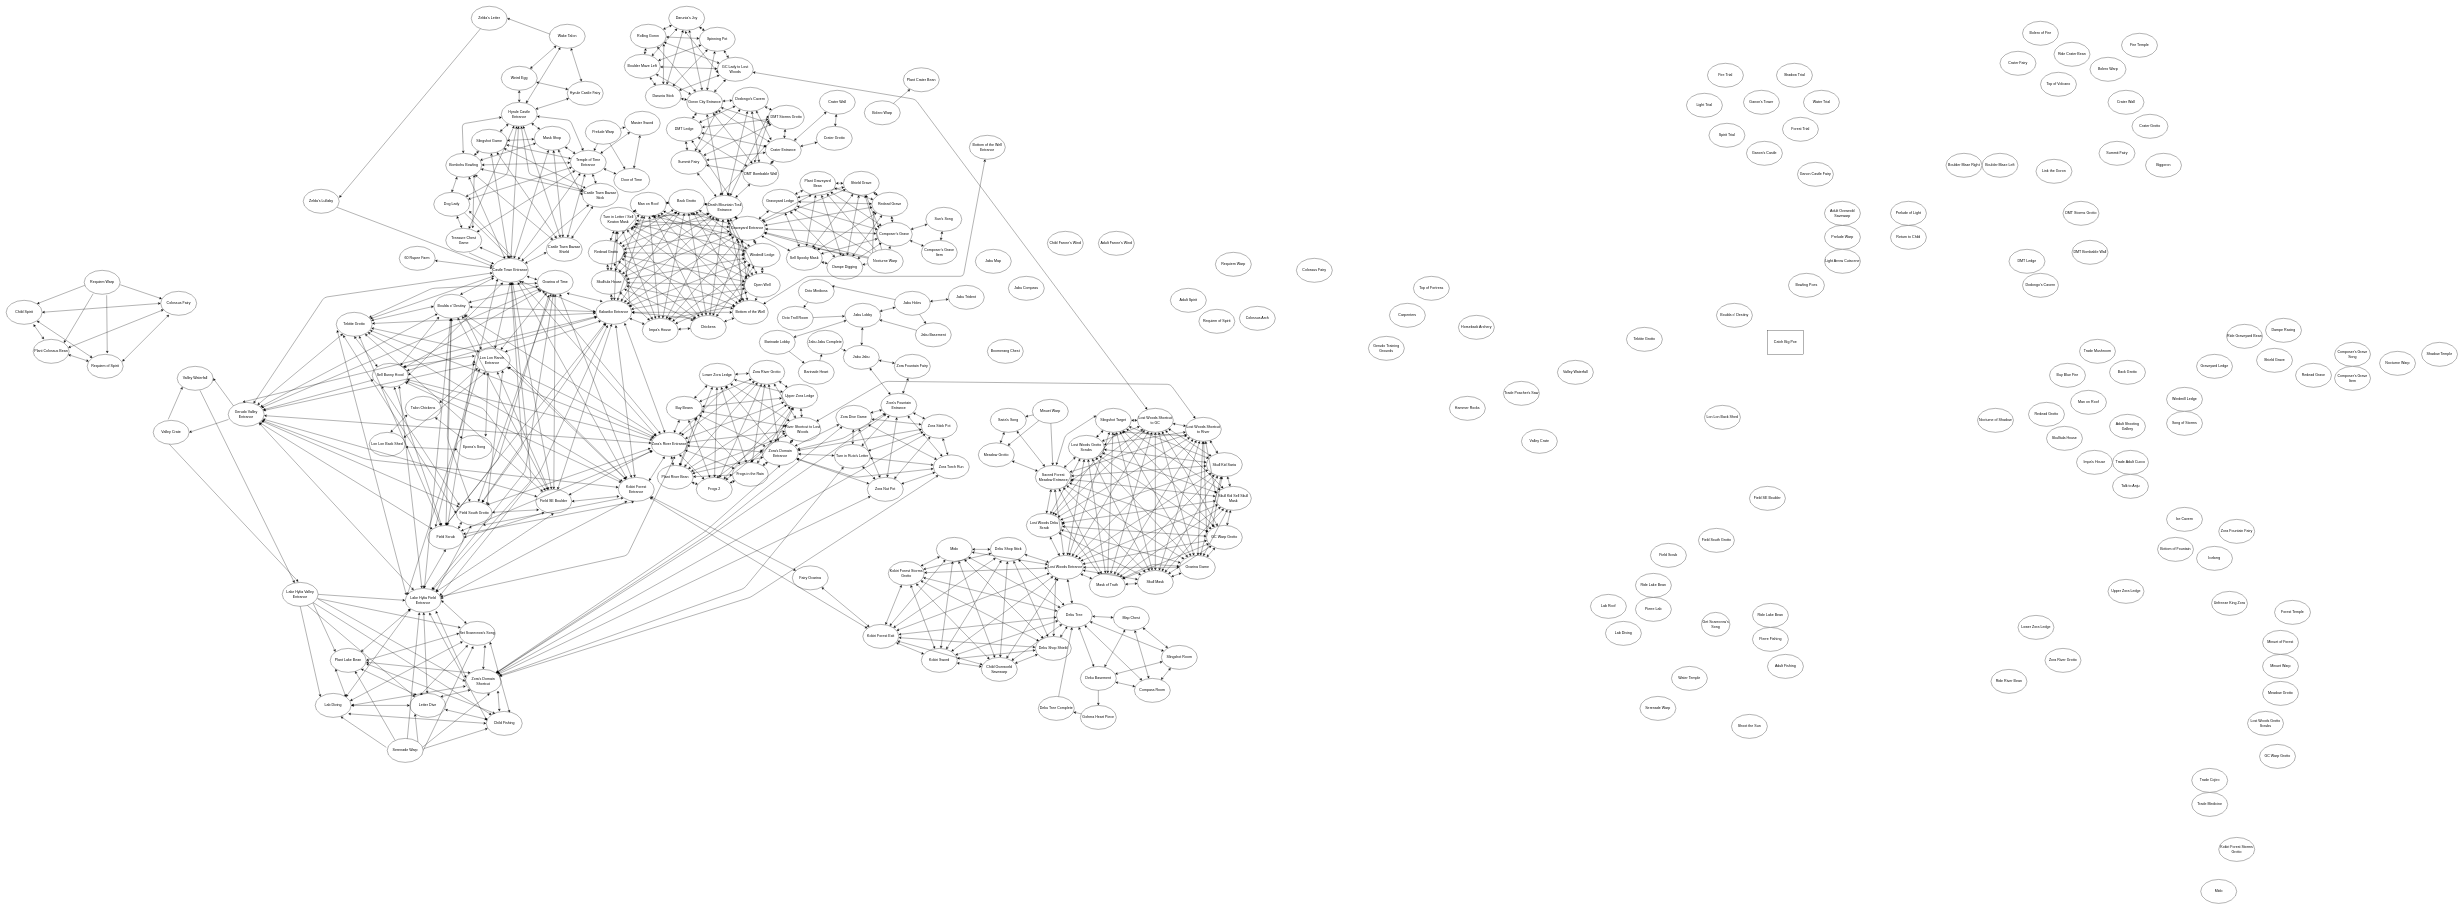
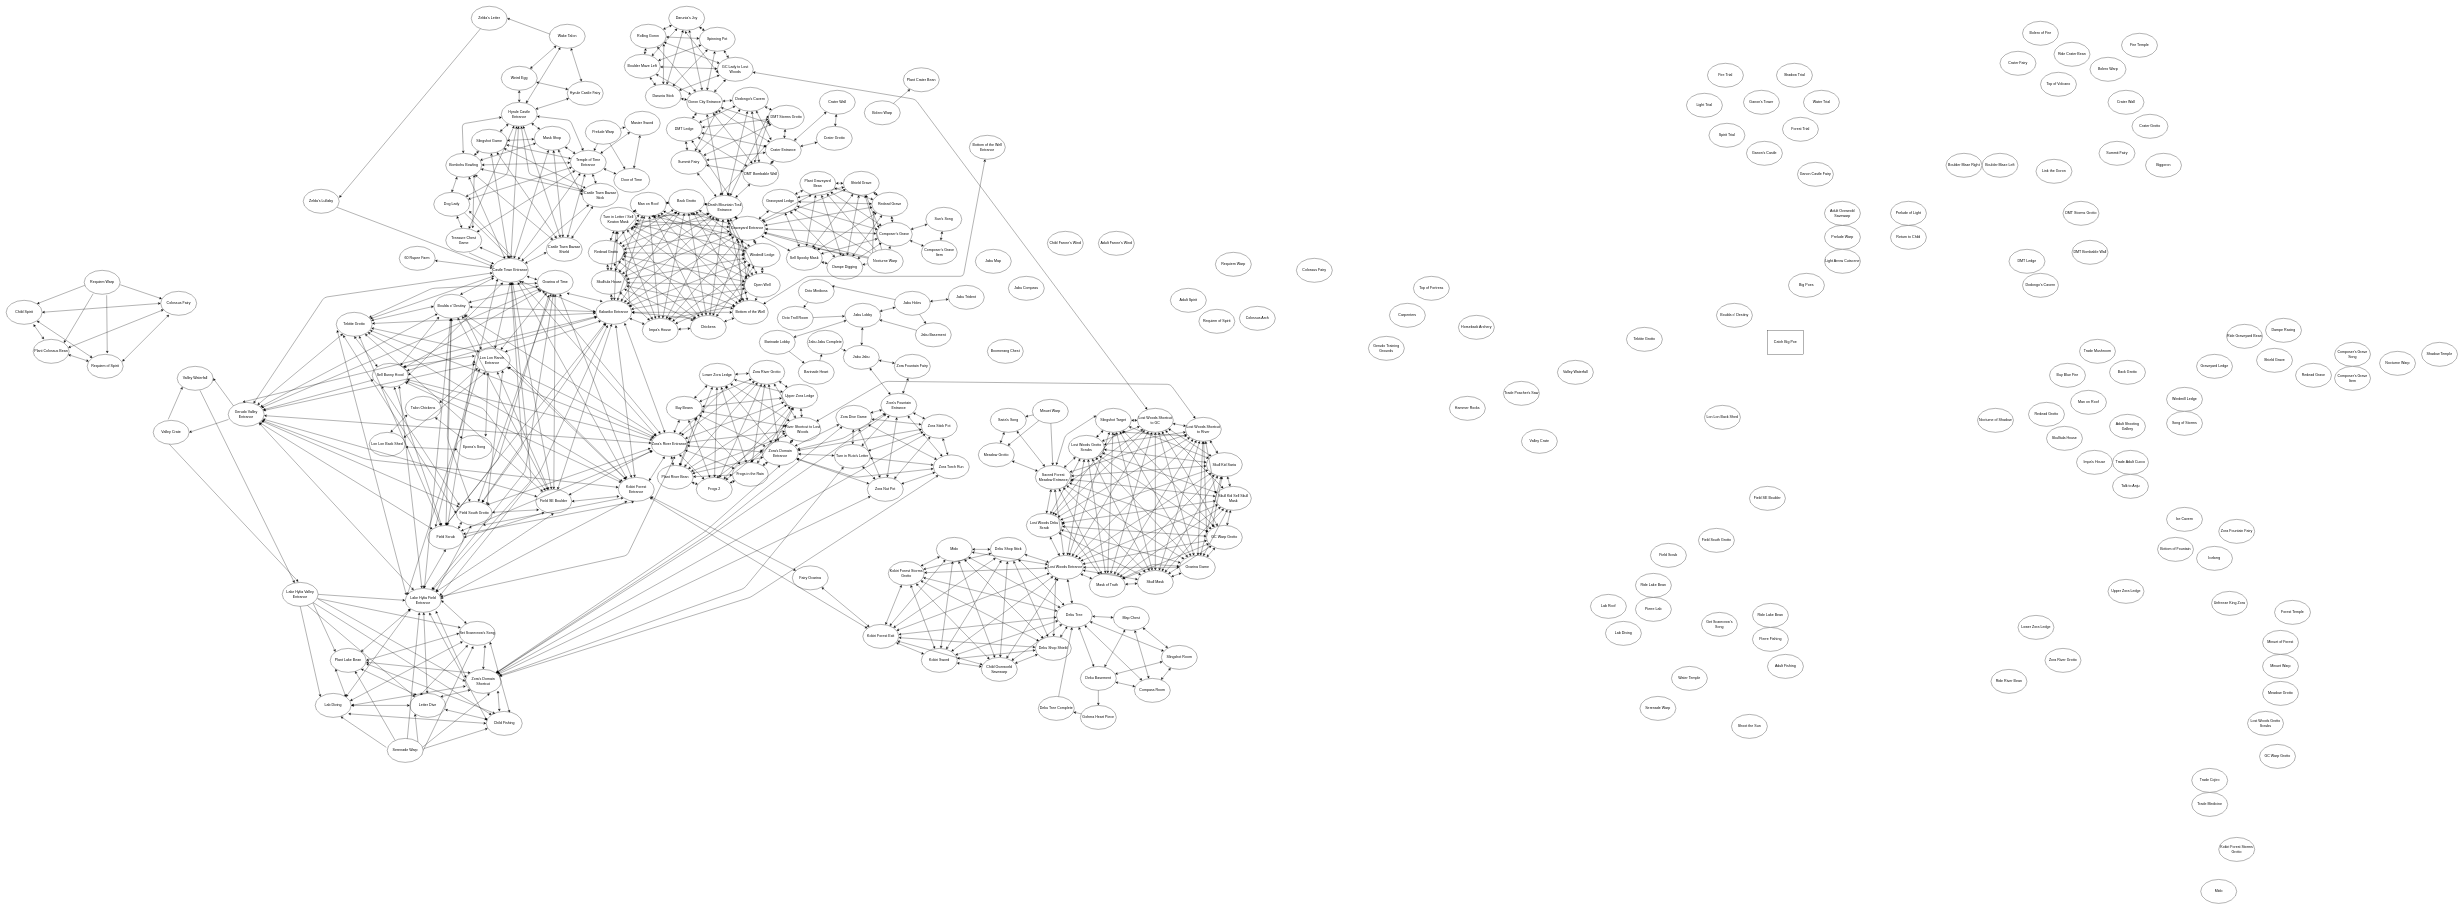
- <mxCell id="129" value="Bowling Poes" style="ellipse;whiteSpace=wrap;html=1;" parent="1" vertex="1"><mxGeometry x="5960" y="910" width="120" height="80" as="geometry" /></mxCell>
+ <mxCell id="129" value="Big Poes" style="ellipse;whiteSpace=wrap;html=1;" parent="1" vertex="1"><mxGeometry x="5960" y="910" width="120" height="80" as="geometry" /></mxCell>
- <mxCell id="794" value="" style="endArrow=classic;startArrow=classic;html=1;" edge="1" parent="1" source="7" target="10"><mxGeometry width="50" height="50" relative="1" as="geometry"><mxPoint x="4220" y="1810" as="sourcePoint" /><mxPoint x="4270" y="1760" as="targetPoint" /></mxGeometry></mxCell>
- <mxCell id="117" value="Get Scarecrow's Song" style="ellipse;whiteSpace=wrap;html=1;" parent="1" vertex="1"><mxGeometry x="5670" y="2040" width="95" height="80" as="geometry" /></mxCell>
+ <mxCell id="117" value="Get Scarecrow's Song" style="ellipse;whiteSpace=wrap;html=1;" parent="1" vertex="1"><mxGeometry x="5670" y="2040" width="120" height="80" as="geometry" /></mxCell>
